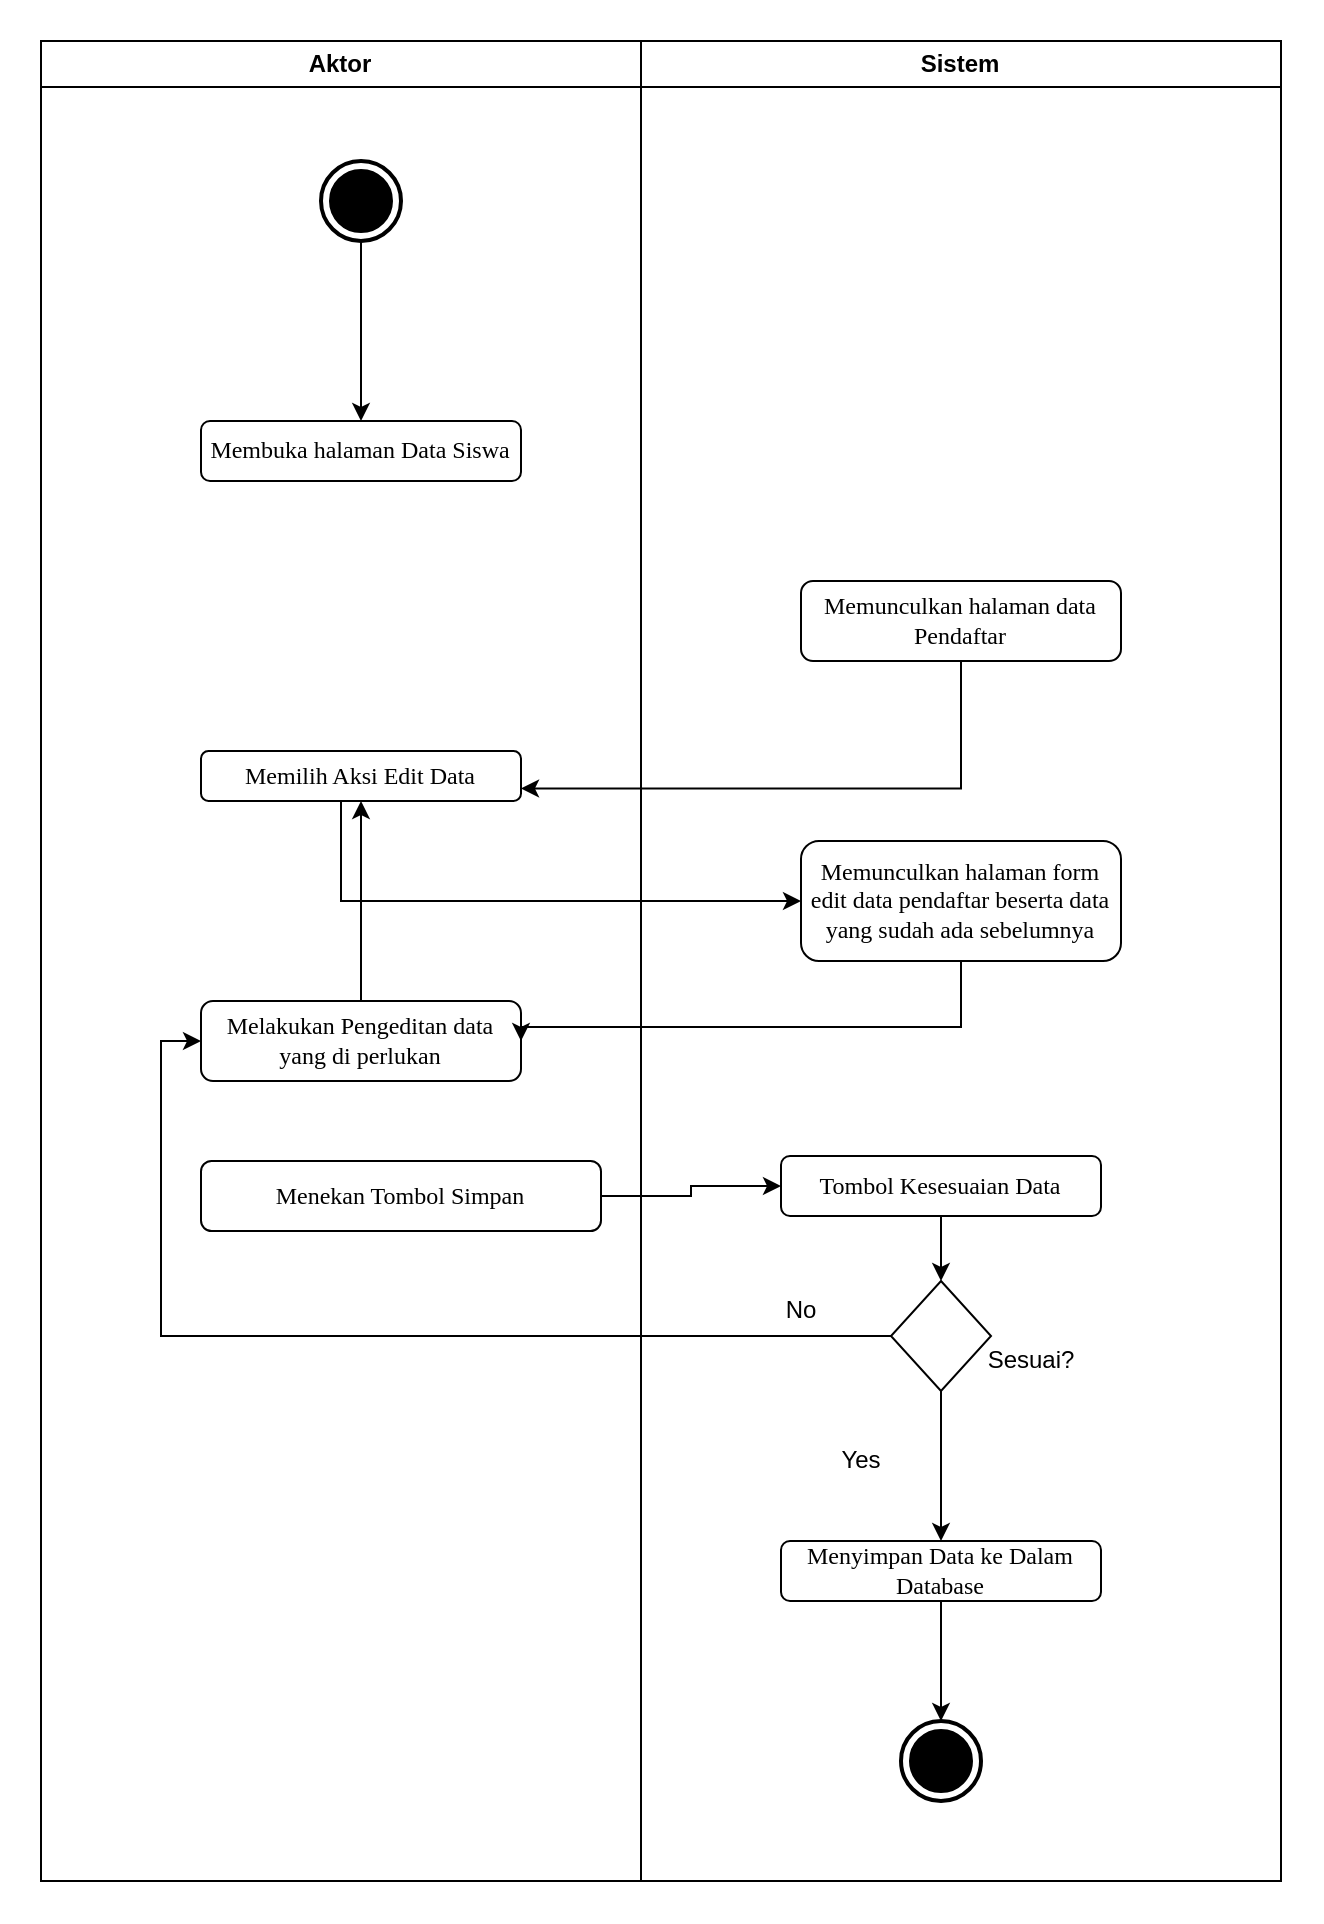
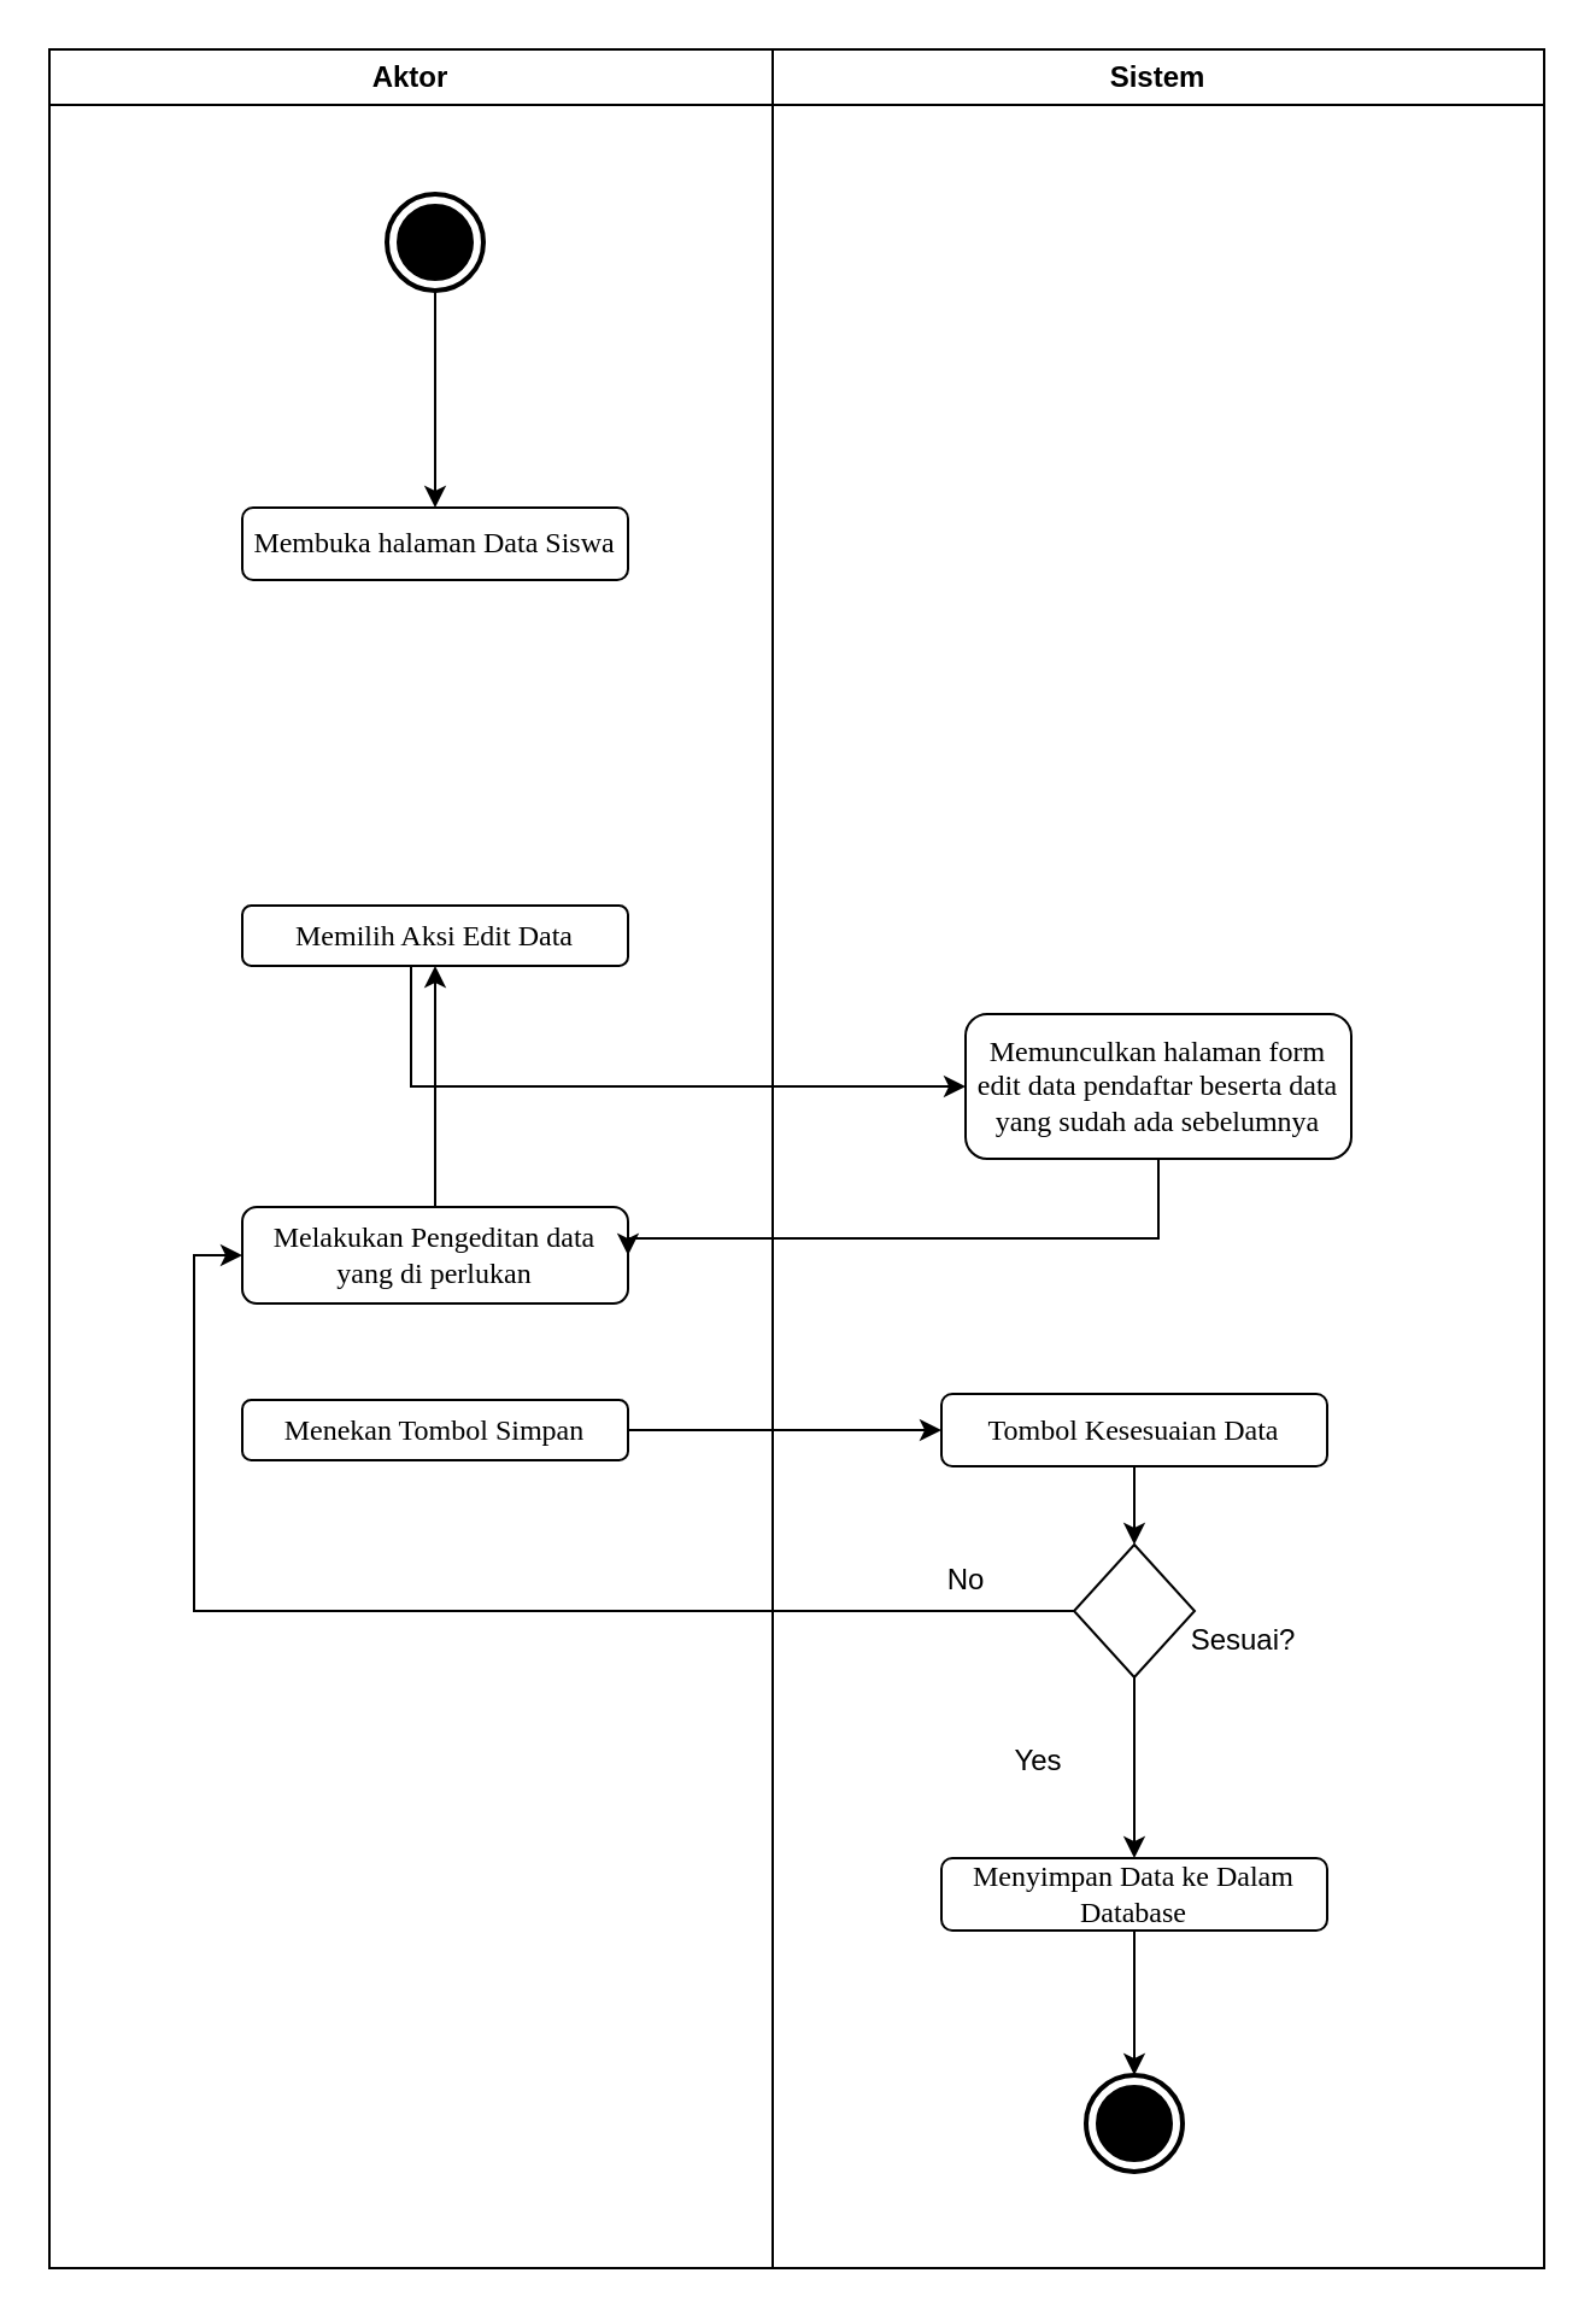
- <mxCell id="11" value="&lt;font face=&quot;Times New Roman&quot;&gt;Memunculkan halaman data Pendaftar&lt;/font&gt;" style="shape=rect;html=1;rounded=1;whiteSpace=wrap;align=center;" vertex="1" parent="10"><mxGeometry x="80" y="270" width="160" height="40" as="geometry" /></mxCell>
- <mxCell id="24" style="edgeStyle=orthogonalEdgeStyle;rounded=0;orthogonalLoop=1;jettySize=auto;html=1;entryX=1;entryY=0.75;entryDx=0;entryDy=0;" edge="1" parent="1" source="11" target="6"><mxGeometry relative="1" as="geometry"><Array as="points"><mxPoint x="480" y="394" /></Array></mxGeometry></mxCell>
- <mxCell id="9" value="&lt;font face=&quot;Times New Roman&quot;&gt;Menekan Tombol Simpan&lt;/font&gt;" style="shape=rect;html=1;rounded=1;whiteSpace=wrap;align=center;" vertex="1" parent="2"><mxGeometry x="80" y="560" width="200" height="35" as="geometry" /></mxCell>
+ <mxCell id="9" value="&lt;font face=&quot;Times New Roman&quot;&gt;Menekan Tombol Simpan&lt;/font&gt;" style="shape=rect;html=1;rounded=1;whiteSpace=wrap;align=center;" vertex="1" parent="2"><mxGeometry x="80" y="560" width="160" height="25" as="geometry" /></mxCell>
